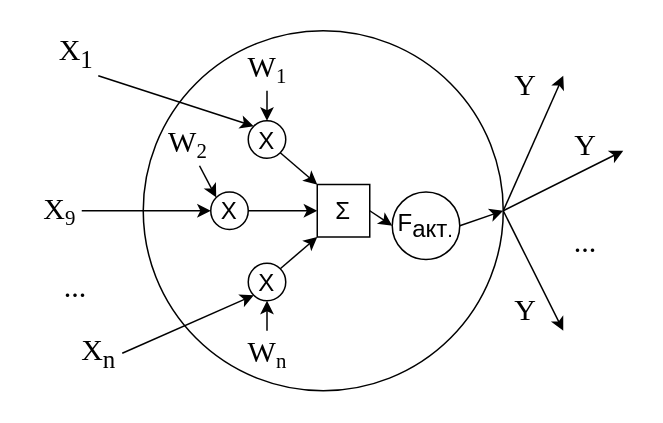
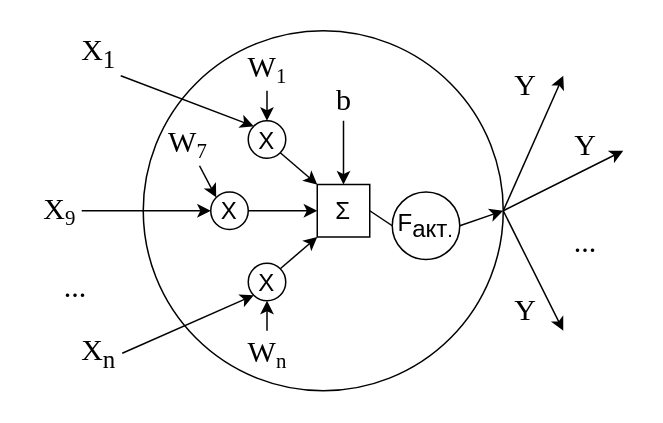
- <mxCell id="3" value="&lt;font style=&quot;font-size: 20px;&quot;&gt;X&lt;sub&gt;1&lt;/sub&gt;&lt;/font&gt;" style="text;html=1;align=center;verticalAlign=middle;whiteSpace=wrap;rounded=0;fontFamily=Times New Roman;" vertex="1" parent="1"><mxGeometry x="36" y="20" width="29" height="30" as="geometry" /></mxCell>
+ <mxCell id="3" value="&lt;font style=&quot;font-size: 20px;&quot;&gt;X&lt;sub&gt;1&lt;/sub&gt;&lt;/font&gt;" style="text;html=1;align=center;verticalAlign=middle;whiteSpace=wrap;rounded=0;fontFamily=Times New Roman;" vertex="1" parent="1"><mxGeometry x="51" y="20" width="29" height="30" as="geometry" /></mxCell>
+ <mxCell id="28" value="&lt;span style=&quot;font-size: 20px;&quot;&gt;b&lt;/span&gt;" style="text;html=1;align=center;verticalAlign=middle;whiteSpace=wrap;rounded=0;fontFamily=Times New Roman;" vertex="1" parent="1"><mxGeometry x="213.5" y="50" width="30" height="30" as="geometry" /></mxCell>
- <mxCell id="30" value="&lt;span style=&quot;font-size: 20px;&quot;&gt;W&lt;/span&gt;&lt;span style=&quot;font-size: 16.667px;&quot;&gt;&lt;sub&gt;2&lt;/sub&gt;&lt;/span&gt;" style="text;html=1;align=center;verticalAlign=middle;whiteSpace=wrap;rounded=0;fontFamily=Times New Roman;" vertex="1" parent="1"><mxGeometry x="110" y="80" width="30" height="30" as="geometry" /></mxCell>
+ <mxCell id="30" value="&lt;span style=&quot;font-size: 20px;&quot;&gt;W&lt;/span&gt;&lt;span style=&quot;font-size: 16.667px;&quot;&gt;&lt;sub&gt;7&lt;/sub&gt;&lt;/span&gt;" style="text;html=1;align=center;verticalAlign=middle;whiteSpace=wrap;rounded=0;fontFamily=Times New Roman;" vertex="1" parent="1"><mxGeometry x="110" y="80" width="30" height="30" as="geometry" /></mxCell>
+ <mxCell id="27" style="edgeStyle=orthogonalEdgeStyle;rounded=0;orthogonalLoop=1;jettySize=auto;html=1;entryX=0.5;entryY=0;entryDx=0;entryDy=0;" edge="1" parent="1" source="28" target="9"><mxGeometry relative="1" as="geometry" /></mxCell>
- <mxCell id="11" value="" style="endArrow=classic;html=1;rounded=0;exitX=1;exitY=0.5;exitDx=0;exitDy=0;entryX=0;entryY=0.5;entryDx=0;entryDy=0;" edge="1" parent="1" source="9" target="10"><mxGeometry width="50" height="50" relative="1" as="geometry"><mxPoint x="245" y="110" as="sourcePoint" /><mxPoint x="295" y="60" as="targetPoint" /></mxGeometry></mxCell>
+ <mxCell id="11" value="" style="endArrow=none;html=1;rounded=0;exitX=1;exitY=0.5;exitDx=0;exitDy=0;entryX=0;entryY=0.5;entryDx=0;entryDy=0;" edge="1" parent="1" source="9" target="10"><mxGeometry width="50" height="50" relative="1" as="geometry"><mxPoint x="245" y="110" as="sourcePoint" /><mxPoint x="295" y="60" as="targetPoint" /></mxGeometry></mxCell>
